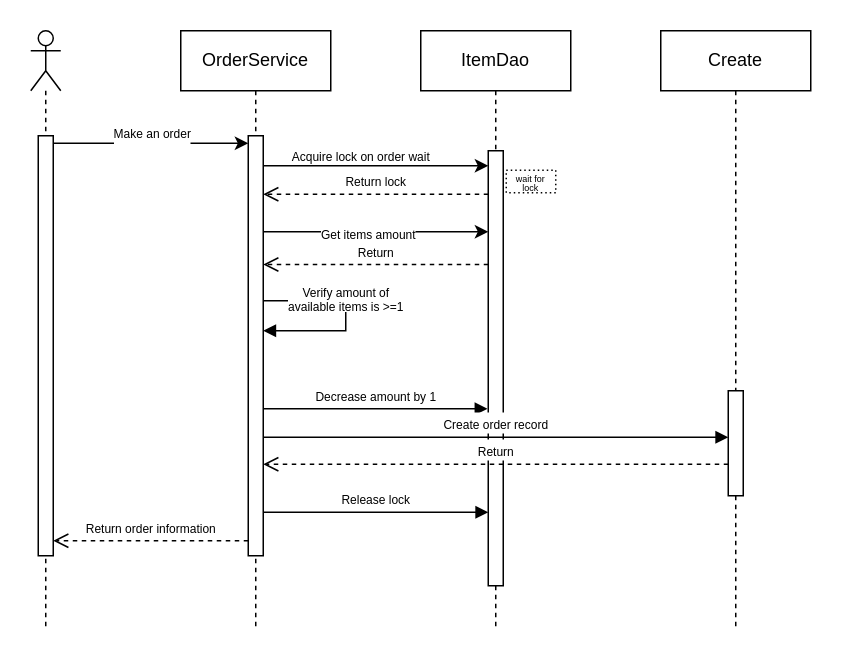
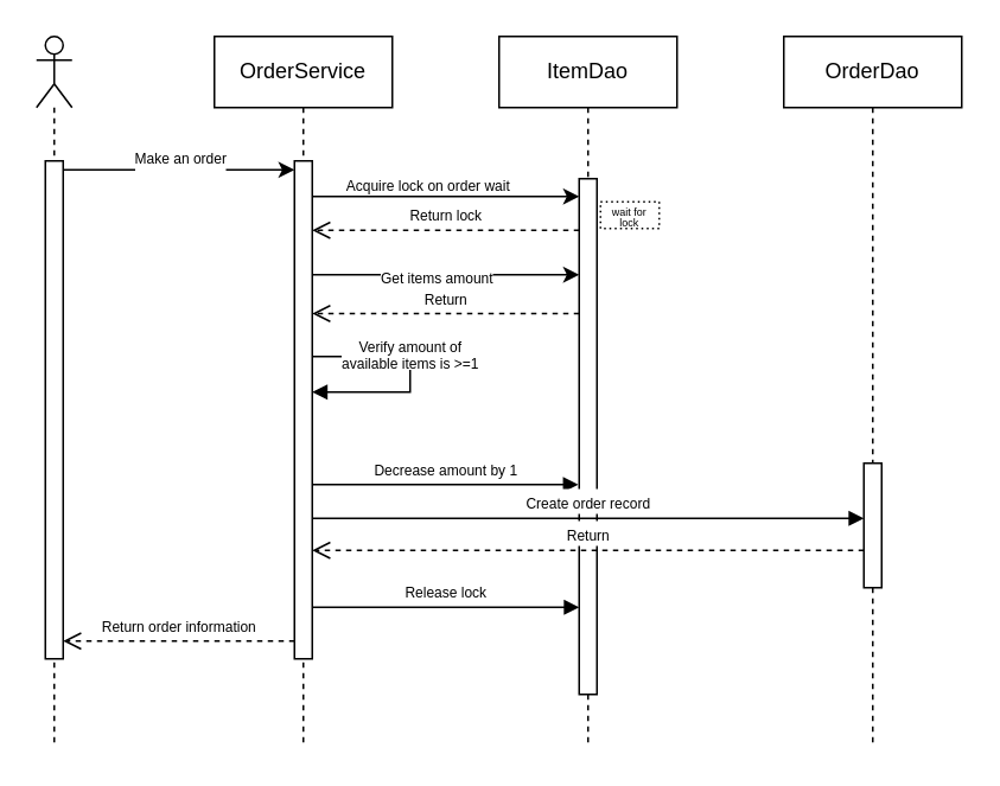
- <mxCell id="17" value="Create" style="shape=umlLifeline;perimeter=lifelinePerimeter;whiteSpace=wrap;html=1;container=1;dropTarget=0;collapsible=0;recursiveResize=0;outlineConnect=0;portConstraint=eastwest;newEdgeStyle={&quot;curved&quot;:0,&quot;rounded&quot;:0};strokeColor=default;align=center;verticalAlign=middle;fontFamily=Helvetica;fontSize=12;fontColor=default;fillColor=default;" vertex="1" parent="1"><mxGeometry x="440" y="20" width="100" height="400" as="geometry" /></mxCell>
+ <mxCell id="17" value="OrderDao" style="shape=umlLifeline;perimeter=lifelinePerimeter;whiteSpace=wrap;html=1;container=1;dropTarget=0;collapsible=0;recursiveResize=0;outlineConnect=0;portConstraint=eastwest;newEdgeStyle={&quot;curved&quot;:0,&quot;rounded&quot;:0};strokeColor=default;align=center;verticalAlign=middle;fontFamily=Helvetica;fontSize=12;fontColor=default;fillColor=default;" vertex="1" parent="1"><mxGeometry x="440" y="20" width="100" height="400" as="geometry" /></mxCell>
